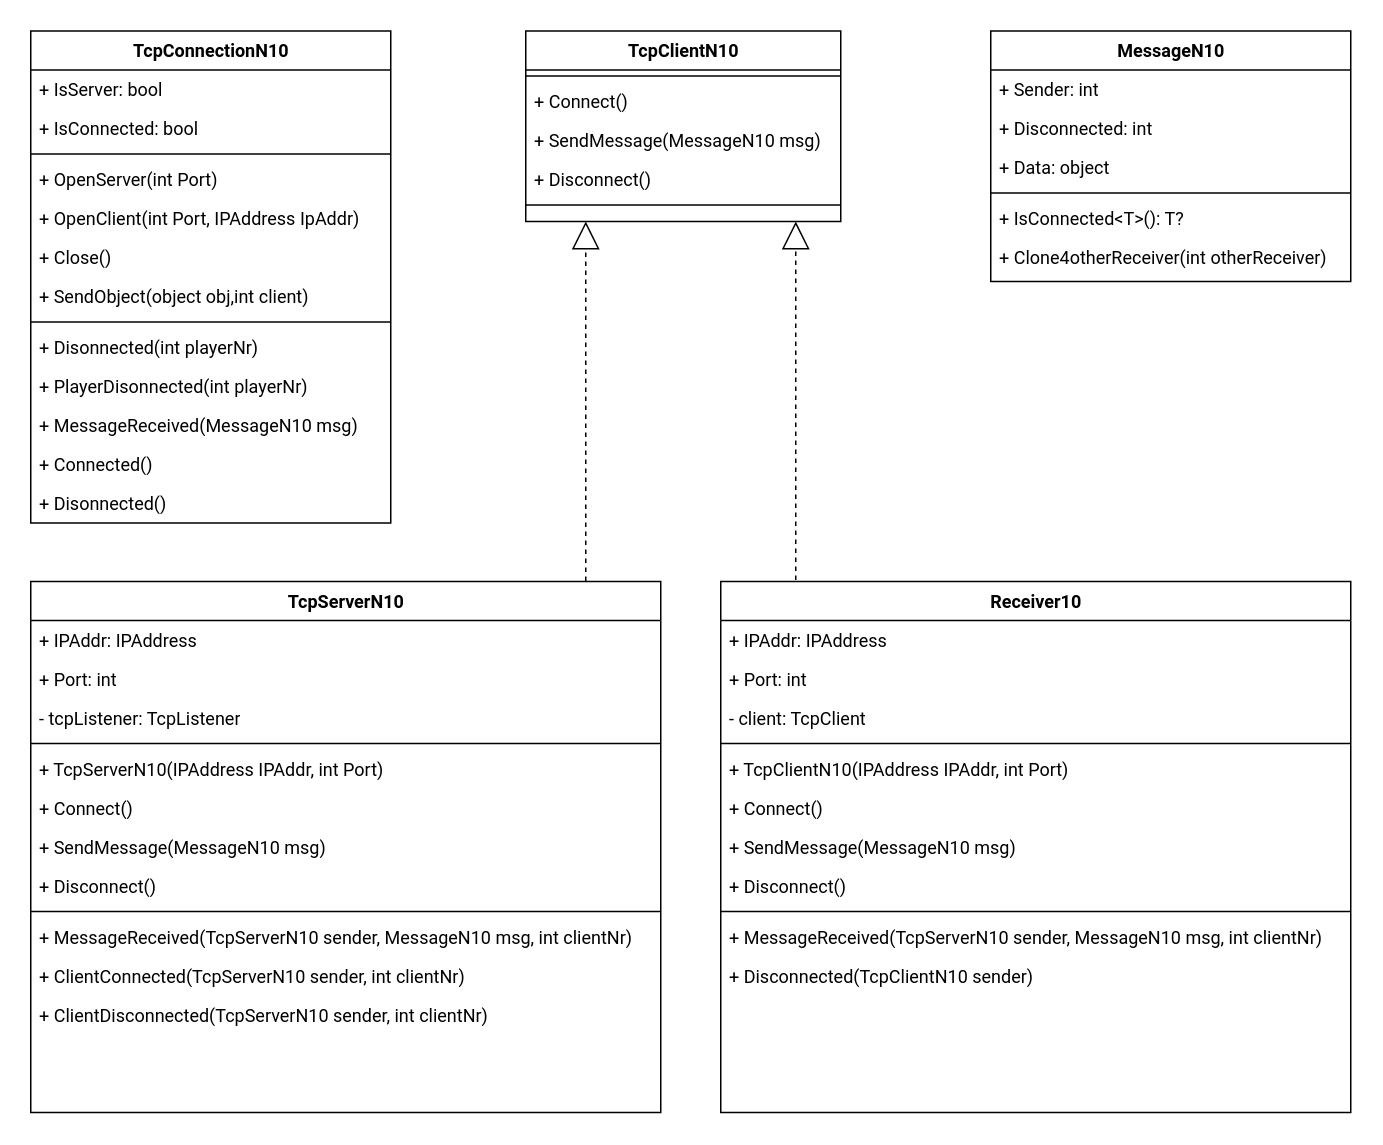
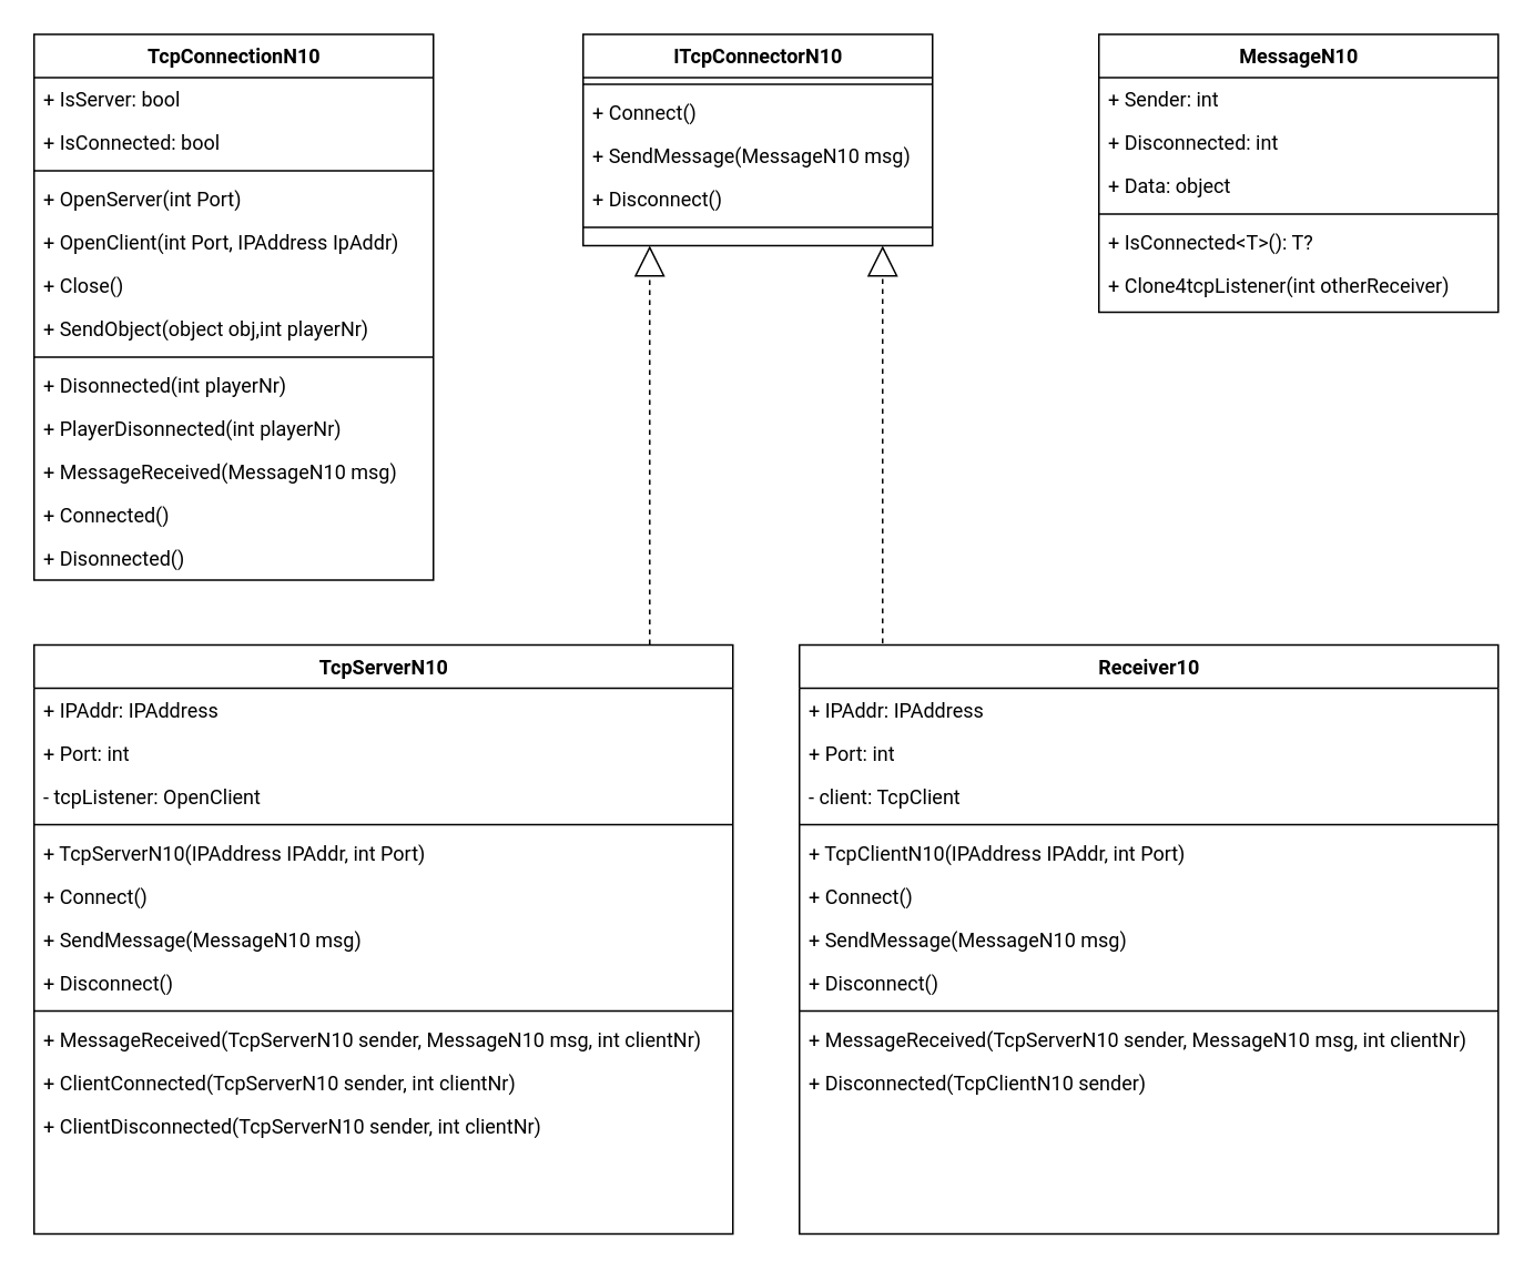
- <mxCell id="16" value="TcpClientN10" style="swimlane;html=1;fontStyle=1;align=center;verticalAlign=top;childLayout=stackLayout;horizontal=1;startSize=26;horizontalStack=0;resizeParent=1;resizeLast=0;collapsible=1;marginBottom=0;swimlaneFillColor=#ffffff;rounded=0;shadow=0;comic=0;labelBackgroundColor=none;strokeWidth=1;fillColor=none;fontFamily=Roboto;fontSize=12;fontSource=https%3A%2F%2Ffonts.googleapis.com%2Fcss%3Ffamily%3DRoboto;" parent="1" vertex="1"><mxGeometry x="350" y="20" width="210" height="127" as="geometry" /></mxCell>
+ <mxCell id="16" value="ITcpConnectorN10" style="swimlane;html=1;fontStyle=1;align=center;verticalAlign=top;childLayout=stackLayout;horizontal=1;startSize=26;horizontalStack=0;resizeParent=1;resizeLast=0;collapsible=1;marginBottom=0;swimlaneFillColor=#ffffff;rounded=0;shadow=0;comic=0;labelBackgroundColor=none;strokeWidth=1;fillColor=none;fontFamily=Roboto;fontSize=12;fontSource=https%3A%2F%2Ffonts.googleapis.com%2Fcss%3Ffamily%3DRoboto;" parent="1" vertex="1"><mxGeometry x="350" y="20" width="210" height="127" as="geometry" /></mxCell>
- <mxCell id="28" value="+ Clone4otherReceiver(int otherReceiver)" style="text;html=1;strokeColor=none;fillColor=none;align=left;verticalAlign=top;spacingLeft=4;spacingRight=4;overflow=hidden;rotatable=0;points=[[0,0.5],[1,0.5]];portConstraint=eastwest;fontFamily=Roboto;fontSource=https%3A%2F%2Ffonts.googleapis.com%2Fcss%3Ffamily%3DRoboto;fontSize=12;" parent="22" vertex="1"><mxGeometry y="138" width="240" height="26" as="geometry" /></mxCell>
+ <mxCell id="28" value="+ Clone4tcpListener(int otherReceiver)" style="text;html=1;strokeColor=none;fillColor=none;align=left;verticalAlign=top;spacingLeft=4;spacingRight=4;overflow=hidden;rotatable=0;points=[[0,0.5],[1,0.5]];portConstraint=eastwest;fontFamily=Roboto;fontSource=https%3A%2F%2Ffonts.googleapis.com%2Fcss%3Ffamily%3DRoboto;fontSize=12;" parent="22" vertex="1"><mxGeometry y="138" width="240" height="26" as="geometry" /></mxCell>
- <mxCell id="9" value="+ SendObject(object obj,int client)" style="text;html=1;strokeColor=none;fillColor=none;align=left;verticalAlign=top;spacingLeft=4;spacingRight=4;overflow=hidden;rotatable=0;points=[[0,0.5],[1,0.5]];portConstraint=eastwest;fontFamily=Roboto;fontSource=https%3A%2F%2Ffonts.googleapis.com%2Fcss%3Ffamily%3DRoboto;fontSize=12;" vertex="1" parent="2"><mxGeometry y="164" width="240" height="26" as="geometry" /></mxCell>
+ <mxCell id="9" value="+ SendObject(object obj,int playerNr)" style="text;html=1;strokeColor=none;fillColor=none;align=left;verticalAlign=top;spacingLeft=4;spacingRight=4;overflow=hidden;rotatable=0;points=[[0,0.5],[1,0.5]];portConstraint=eastwest;fontFamily=Roboto;fontSource=https%3A%2F%2Ffonts.googleapis.com%2Fcss%3Ffamily%3DRoboto;fontSize=12;" vertex="1" parent="2"><mxGeometry y="164" width="240" height="26" as="geometry" /></mxCell>
- <mxCell id="33" value="- tcpListener: TcpListener" style="text;html=1;strokeColor=none;fillColor=none;align=left;verticalAlign=top;spacingLeft=4;spacingRight=4;overflow=hidden;rotatable=0;points=[[0,0.5],[1,0.5]];portConstraint=eastwest;fontFamily=Roboto;fontSource=https%3A%2F%2Ffonts.googleapis.com%2Fcss%3Ffamily%3DRoboto;fontSize=12;" parent="30" vertex="1"><mxGeometry y="78" width="420" height="26" as="geometry" /></mxCell>
+ <mxCell id="33" value="- tcpListener: OpenClient" style="text;html=1;strokeColor=none;fillColor=none;align=left;verticalAlign=top;spacingLeft=4;spacingRight=4;overflow=hidden;rotatable=0;points=[[0,0.5],[1,0.5]];portConstraint=eastwest;fontFamily=Roboto;fontSource=https%3A%2F%2Ffonts.googleapis.com%2Fcss%3Ffamily%3DRoboto;fontSize=12;" parent="30" vertex="1"><mxGeometry y="78" width="420" height="26" as="geometry" /></mxCell>
